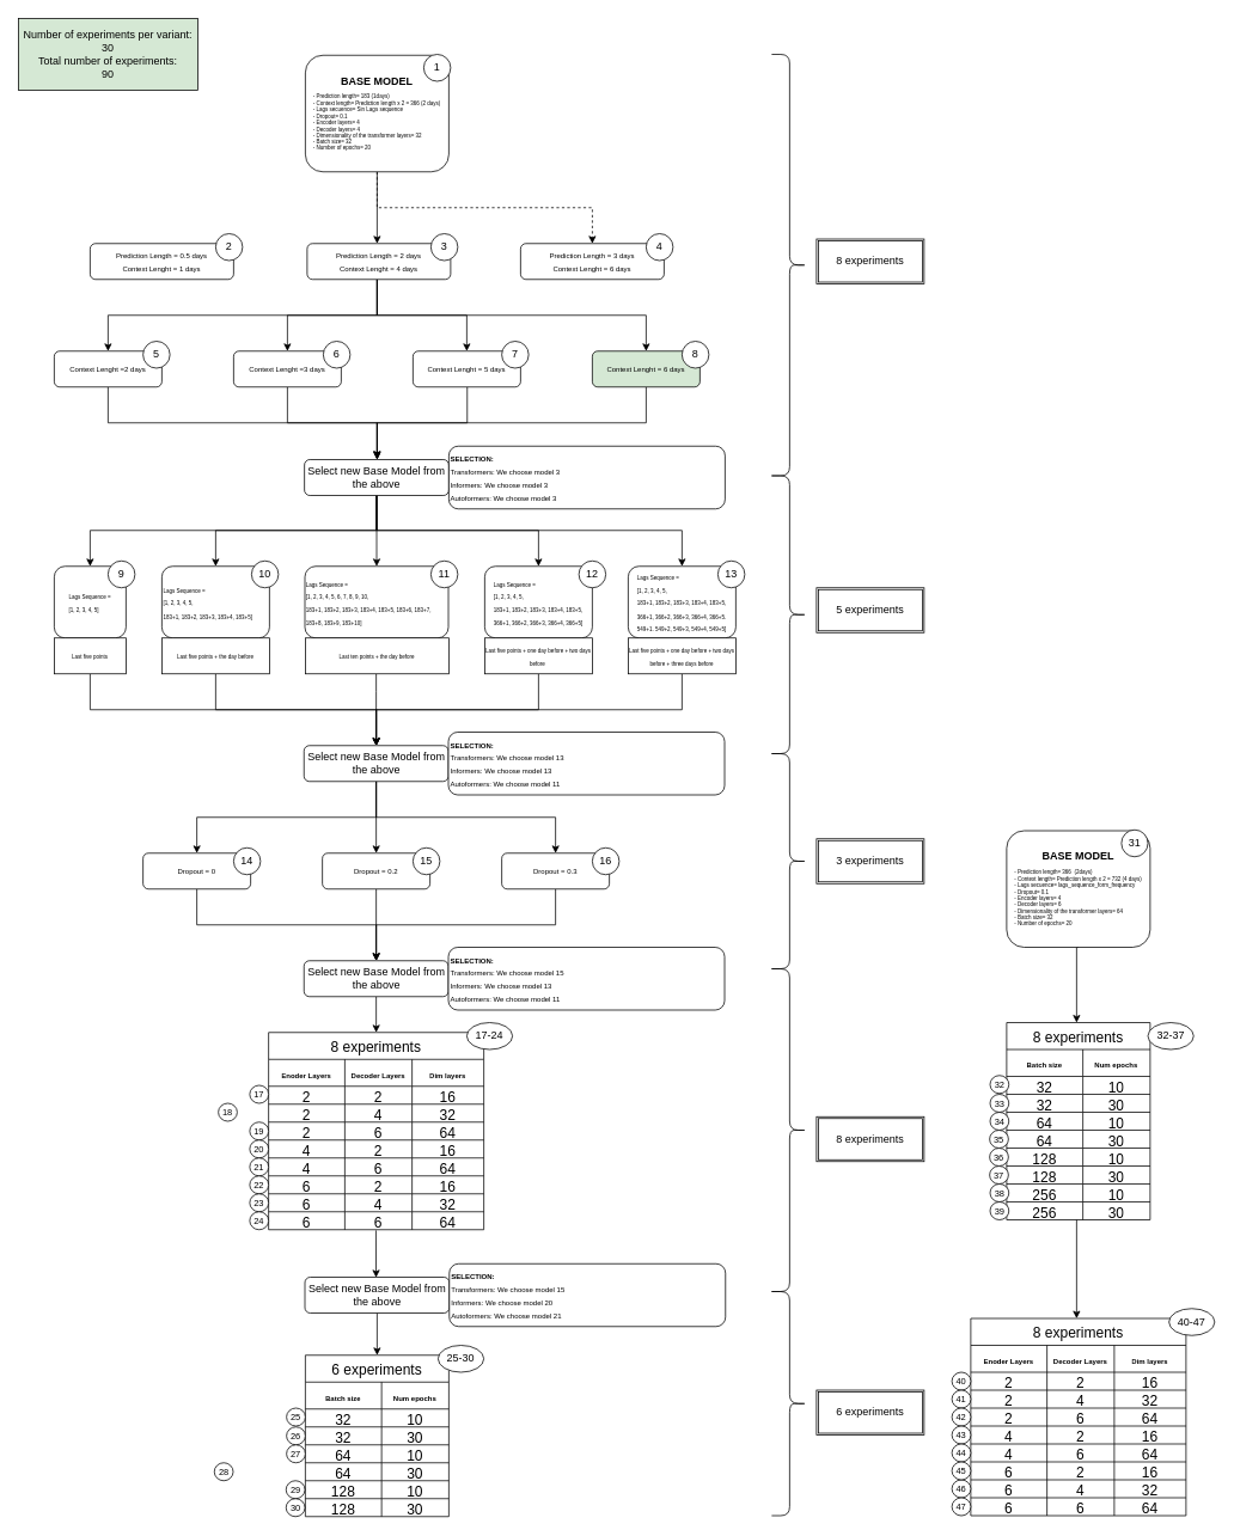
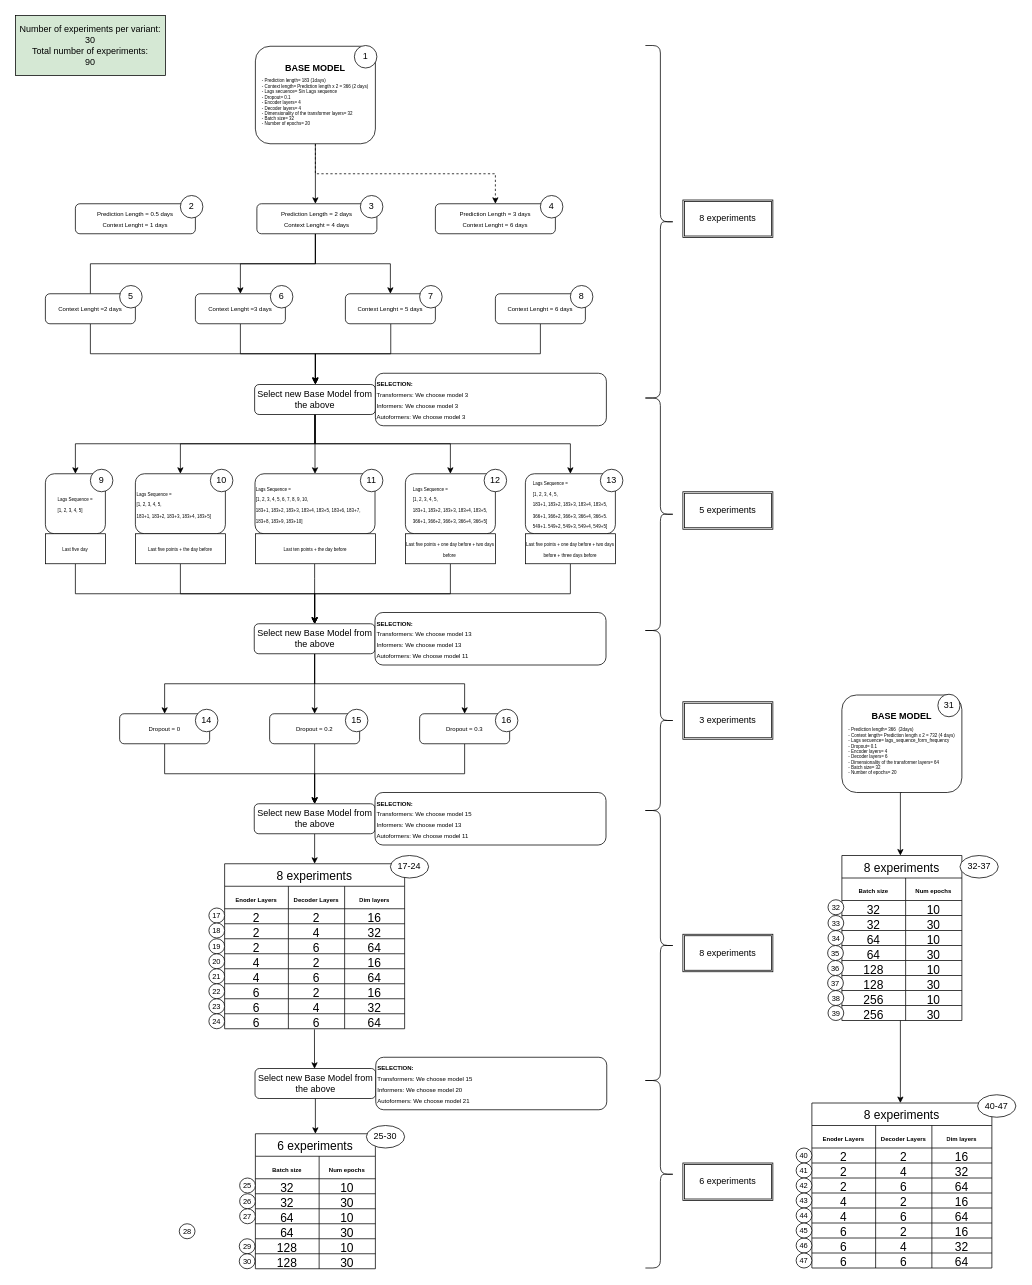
- <mxCell id="8" style="edgeStyle=orthogonalEdgeStyle;rounded=0;orthogonalLoop=1;jettySize=auto;html=1;" parent="1" source="9" target="25" edge="1"><mxGeometry relative="1" as="geometry"><Array as="points"><mxPoint x="420" y="351" /><mxPoint x="720" y="351" /></Array></mxGeometry></mxCell>
- <mxCell id="6" style="edgeStyle=orthogonalEdgeStyle;rounded=0;orthogonalLoop=1;jettySize=auto;html=1;entryX=0.5;entryY=0;entryDx=0;entryDy=0;" parent="1" source="9" target="15" edge="1"><mxGeometry relative="1" as="geometry"><Array as="points"><mxPoint x="420" y="351" /><mxPoint x="120" y="351" /></Array></mxGeometry></mxCell>
+ <mxCell id="6" style="edgeStyle=orthogonalEdgeStyle;rounded=0;orthogonalLoop=1;jettySize=auto;html=1;entryX=0.5;entryY=0;entryDx=0;entryDy=0;endArrow=none;" parent="1" source="9" target="15" edge="1"><mxGeometry relative="1" as="geometry"><Array as="points"><mxPoint x="420" y="351" /><mxPoint x="120" y="351" /></Array></mxGeometry></mxCell>
- <mxCell id="25" value="&lt;font style=&quot;font-size: 8px;&quot;&gt;Context Lenght = 6 days&lt;/font&gt;&lt;div style=&quot;display:none&quot; id=&quot;SDCloudData&quot;&gt;&lt;/div&gt;" style="whiteSpace=wrap;html=1;rounded=1;fillColor=#d5e8d4;" parent="1" vertex="1"><mxGeometry x="660" y="391" width="120" height="40" as="geometry" /></mxCell>
+ <mxCell id="25" value="&lt;font style=&quot;font-size: 8px;&quot;&gt;Context Lenght = 6 days&lt;/font&gt;&lt;div style=&quot;display:none&quot; id=&quot;SDCloudData&quot;&gt;&lt;/div&gt;" style="whiteSpace=wrap;html=1;rounded=1;" parent="1" vertex="1"><mxGeometry x="660" y="391" width="120" height="40" as="geometry" /></mxCell>
- <mxCell id="32" value="&lt;font style=&quot;font-size: 6px;&quot;&gt;Last five points&lt;/font&gt;" style="rounded=0;whiteSpace=wrap;html=1;" parent="1" vertex="1"><mxGeometry x="60" y="711" width="80" height="40" as="geometry" /></mxCell>
+ <mxCell id="32" value="&lt;font style=&quot;font-size: 6px;&quot;&gt;Last five day&lt;/font&gt;" style="rounded=0;whiteSpace=wrap;html=1;" parent="1" vertex="1"><mxGeometry x="60" y="711" width="80" height="40" as="geometry" /></mxCell>
- <mxCell id="145" value="&lt;font style=&quot;font-size: 10px;&quot;&gt;18&lt;/font&gt;" style="ellipse;whiteSpace=wrap;html=1;" parent="1" vertex="1"><mxGeometry x="243" y="1230" width="21" height="20" as="geometry" /></mxCell>
+ <mxCell id="145" value="&lt;font style=&quot;font-size: 10px;&quot;&gt;18&lt;/font&gt;" style="ellipse;whiteSpace=wrap;html=1;" parent="1" vertex="1"><mxGeometry x="278" y="1230" width="21" height="20" as="geometry" /></mxCell>
